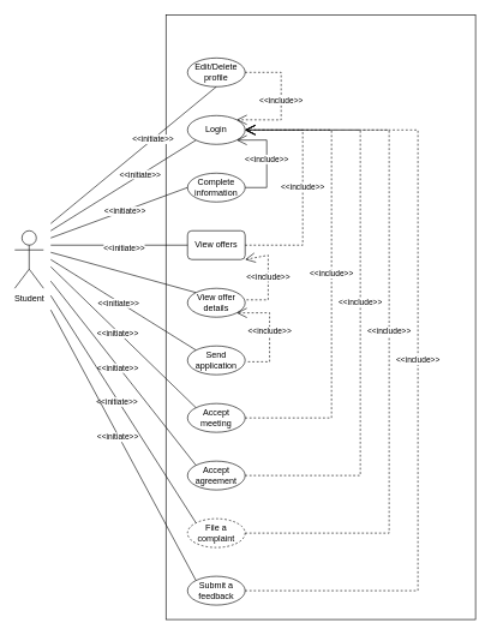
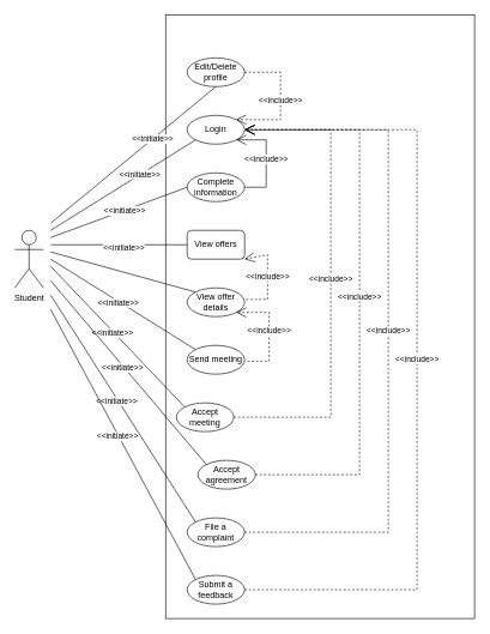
- <mxCell id="11" value="&amp;lt;&amp;lt;include&amp;gt;&amp;gt;" style="endArrow=open;endSize=12;dashed=1;html=1;rounded=0;exitX=1;exitY=0.5;exitDx=0;exitDy=0;entryX=1;entryY=0.5;entryDx=0;entryDy=0;" parent="1" source="8" target="4" edge="1"><mxGeometry width="160" relative="1" as="geometry"><mxPoint x="420" y="310" as="sourcePoint" /><mxPoint x="420" y="270" as="targetPoint" /><Array as="points"><mxPoint x="420" y="340" /><mxPoint x="420" y="180" /></Array></mxGeometry></mxCell>
- <mxCell id="13" value="Send application" style="ellipse;whiteSpace=wrap;html=1;" parent="1" vertex="1"><mxGeometry x="260" y="480" width="80" height="40" as="geometry" /></mxCell>
+ <mxCell id="13" value="Send meeting" style="ellipse;whiteSpace=wrap;html=1;" parent="1" vertex="1"><mxGeometry x="260" y="480" width="80" height="40" as="geometry" /></mxCell>
- <mxCell id="14" value="Accept meeting" style="ellipse;whiteSpace=wrap;html=1;" parent="1" vertex="1"><mxGeometry x="260" y="560" width="80" height="40" as="geometry" /></mxCell>
+ <mxCell id="14" value="Accept meeting" style="ellipse;whiteSpace=wrap;html=1;" parent="1" vertex="1"><mxGeometry x="245" y="560" width="80" height="40" as="geometry" /></mxCell>
- <mxCell id="30" value="Accept agreement" style="ellipse;whiteSpace=wrap;html=1;" parent="1" vertex="1"><mxGeometry x="260" y="640" width="80" height="40" as="geometry" /></mxCell>
+ <mxCell id="30" value="Accept agreement" style="ellipse;whiteSpace=wrap;html=1;" parent="1" vertex="1"><mxGeometry x="275" y="640" width="80" height="40" as="geometry" /></mxCell>
- <mxCell id="33" value="File a complaint" style="ellipse;whiteSpace=wrap;html=1;dashed=1;" parent="1" vertex="1"><mxGeometry x="260" y="720" width="80" height="40" as="geometry" /></mxCell>
+ <mxCell id="33" value="File a complaint" style="ellipse;whiteSpace=wrap;html=1;" parent="1" vertex="1"><mxGeometry x="260" y="720" width="80" height="40" as="geometry" /></mxCell>
